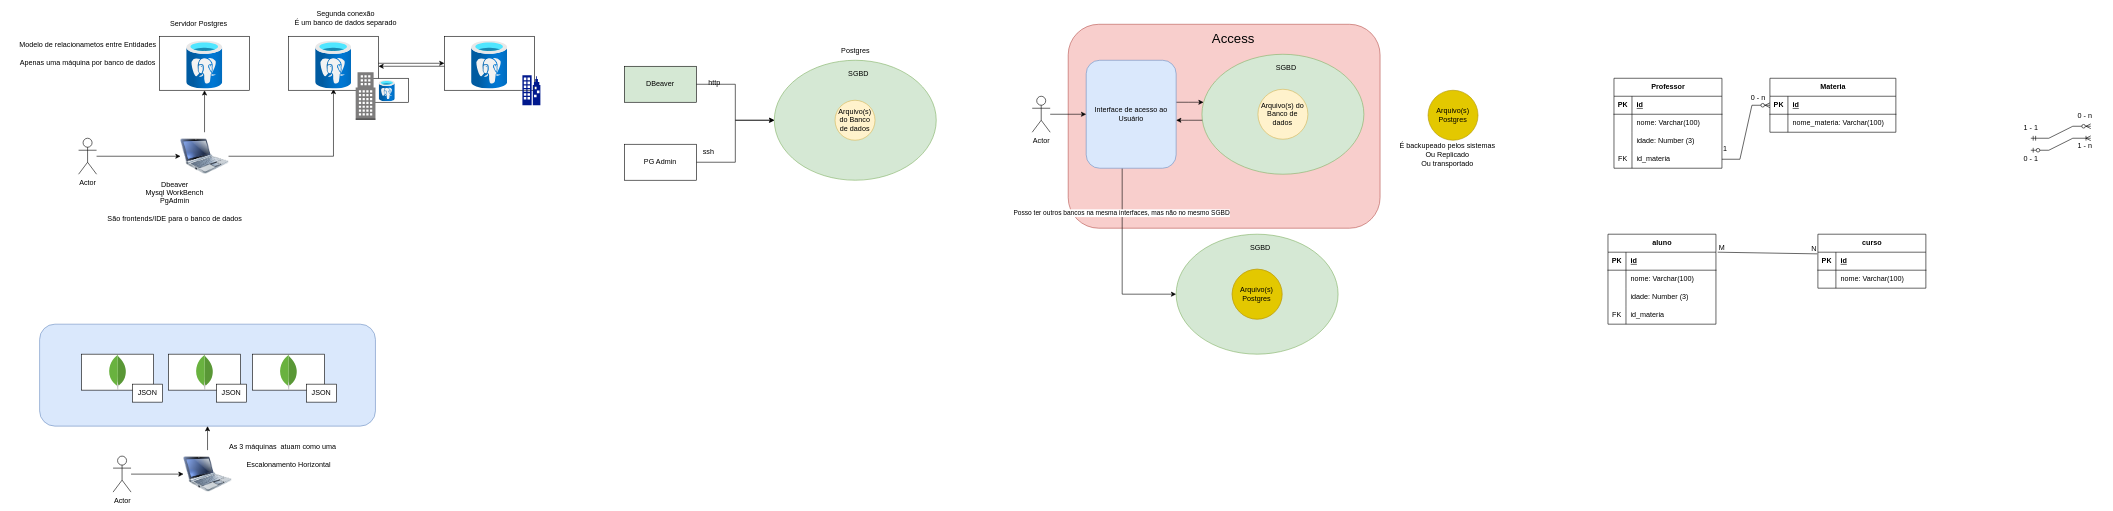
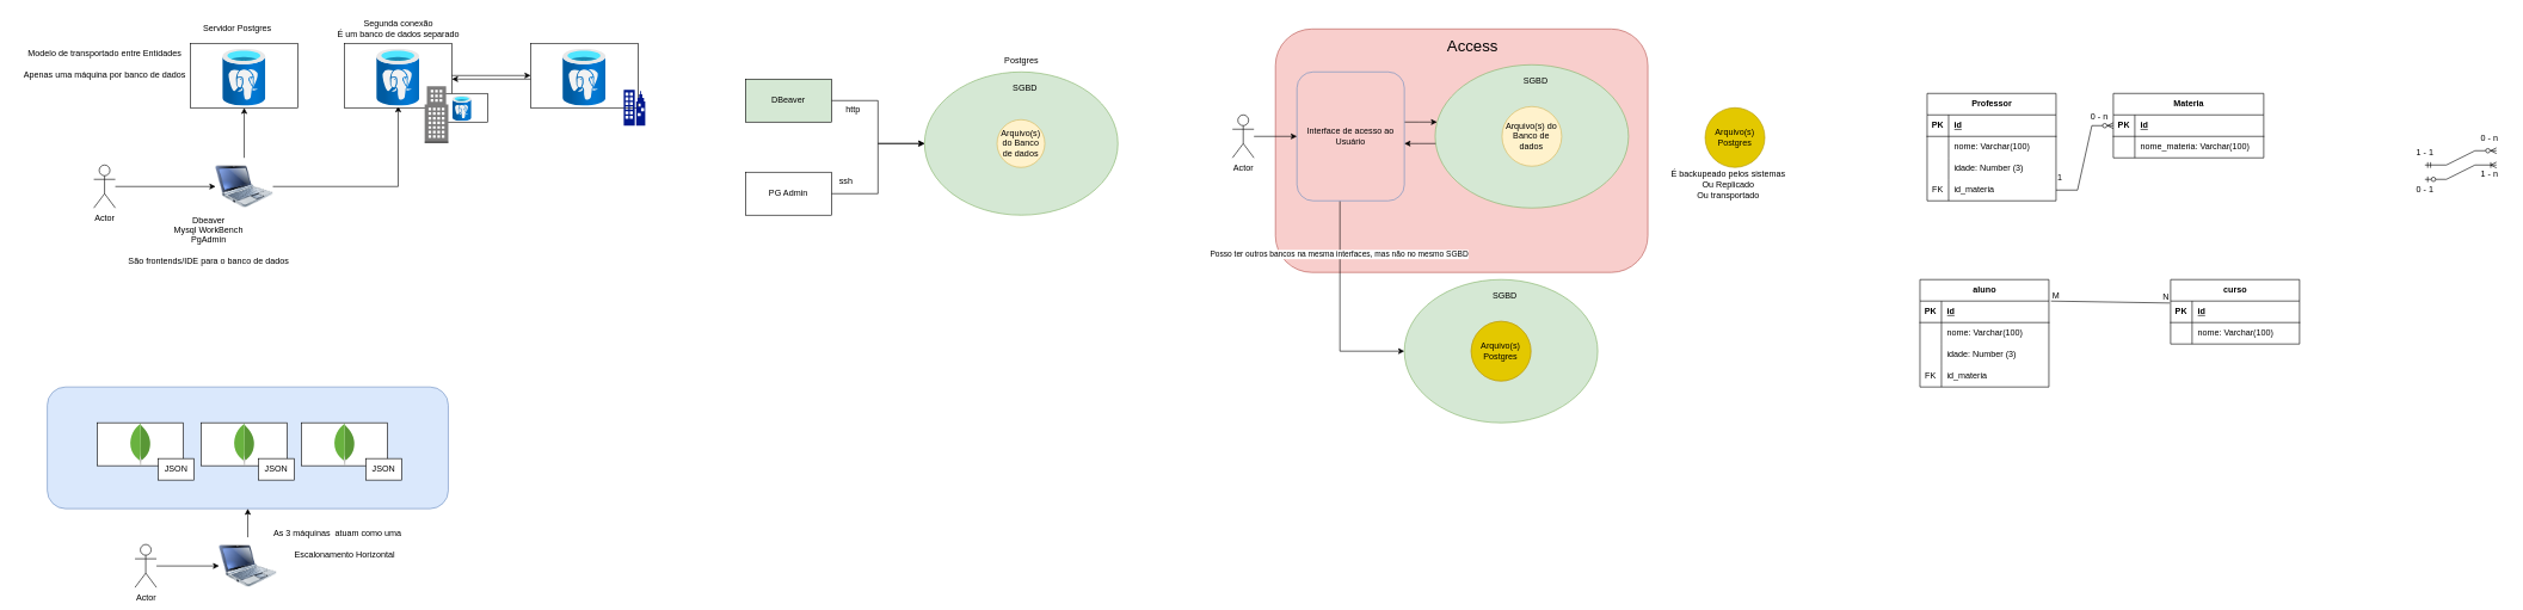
- <mxCell id="40" value="Segunda conexão&lt;div&gt;É um banco de dados separado&lt;/div&gt;" style="text;html=1;align=center;verticalAlign=middle;resizable=0;points=[];autosize=1;strokeColor=none;fillColor=none;" parent="1" vertex="1"><mxGeometry x="480" y="10" width="190" height="40" as="geometry" /></mxCell>
+ <mxCell id="40" value="Segunda conexão&lt;div&gt;É um banco de dados separado&lt;/div&gt;" style="text;html=1;align=center;verticalAlign=middle;resizable=0;points=[];autosize=1;strokeColor=none;fillColor=none;" parent="1" vertex="1"><mxGeometry x="460" y="20" width="190" height="40" as="geometry" /></mxCell>
- <mxCell id="35" value="Modelo de relacionametos entre Entidades" style="text;html=1;align=center;verticalAlign=middle;resizable=0;points=[];autosize=1;strokeColor=none;fillColor=none;" parent="1" vertex="1"><mxGeometry x="20" y="60" width="250" height="30" as="geometry" /></mxCell>
+ <mxCell id="35" value="Modelo de transportado entre Entidades" style="text;html=1;align=center;verticalAlign=middle;resizable=0;points=[];autosize=1;strokeColor=none;fillColor=none;" parent="1" vertex="1"><mxGeometry x="20" y="60" width="250" height="30" as="geometry" /></mxCell>
- <mxCell id="57" value="http" style="text;html=1;align=center;verticalAlign=middle;resizable=0;points=[];autosize=1;strokeColor=none;fillColor=none;" parent="1" vertex="1"><mxGeometry x="1170" y="123" width="40" height="30" as="geometry" /></mxCell>
+ <mxCell id="57" value="http" style="text;html=1;align=center;verticalAlign=middle;resizable=0;points=[];autosize=1;strokeColor=none;fillColor=none;" parent="1" vertex="1"><mxGeometry x="1170" y="138" width="40" height="30" as="geometry" /></mxCell>
- <mxCell id="67" value="Interface de acesso ao Usuário" style="rounded=1;whiteSpace=wrap;html=1;fillColor=#dae8fc;strokeColor=#6c8ebf;" parent="1" vertex="1"><mxGeometry x="1810" y="100" width="150" height="180" as="geometry" /></mxCell>
+ <mxCell id="67" value="Interface de acesso ao Usuário" style="rounded=1;whiteSpace=wrap;html=1;fillColor=#f8cecc;strokeColor=#6c8ebf;" parent="1" vertex="1"><mxGeometry x="1810" y="100" width="150" height="180" as="geometry" /></mxCell>
